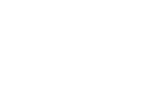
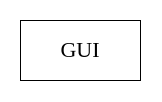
+ <mxCell id="2" value="&lt;font style=&quot;font-size: 22px;&quot;&gt;GUI&lt;/font&gt;" style="rounded=0;whiteSpace=wrap;html=1;fontFamily=Times New Roman;" vertex="1" parent="1"><mxGeometry x="20" y="20" width="120" height="60" as="geometry" /></mxCell>
